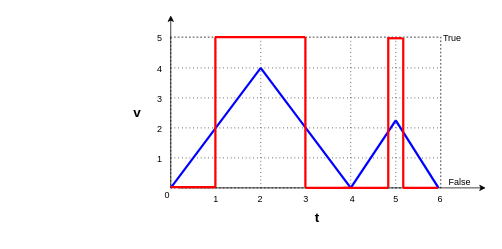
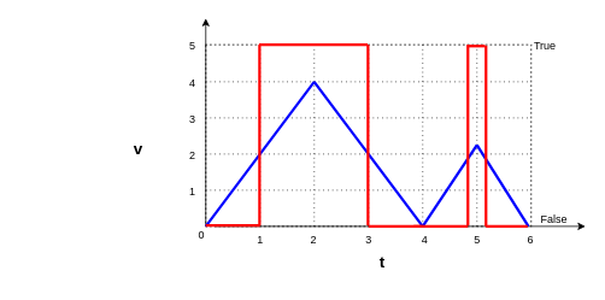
- <mxCell id="67" value="&lt;b&gt;&lt;font style=&quot;font-size: 18px;&quot;&gt;v&lt;/font&gt;&lt;/b&gt;" style="text;html=1;resizable=0;autosize=1;align=center;verticalAlign=middle;points=[];fillColor=none;strokeColor=none;rounded=0;dashed=1;dashPattern=1 4;" parent="1" vertex="1"><mxGeometry x="167" y="129.5" width="30" height="40" as="geometry" /></mxCell>
+ <mxCell id="67" value="&lt;b&gt;&lt;font style=&quot;font-size: 18px;&quot;&gt;v&lt;/font&gt;&lt;/b&gt;" style="text;html=1;resizable=0;autosize=1;align=center;verticalAlign=middle;points=[];fillColor=none;strokeColor=none;rounded=0;dashed=1;dashPattern=1 4;" parent="1" vertex="1"><mxGeometry x="137" y="144.5" width="30" height="40" as="geometry" /></mxCell>
